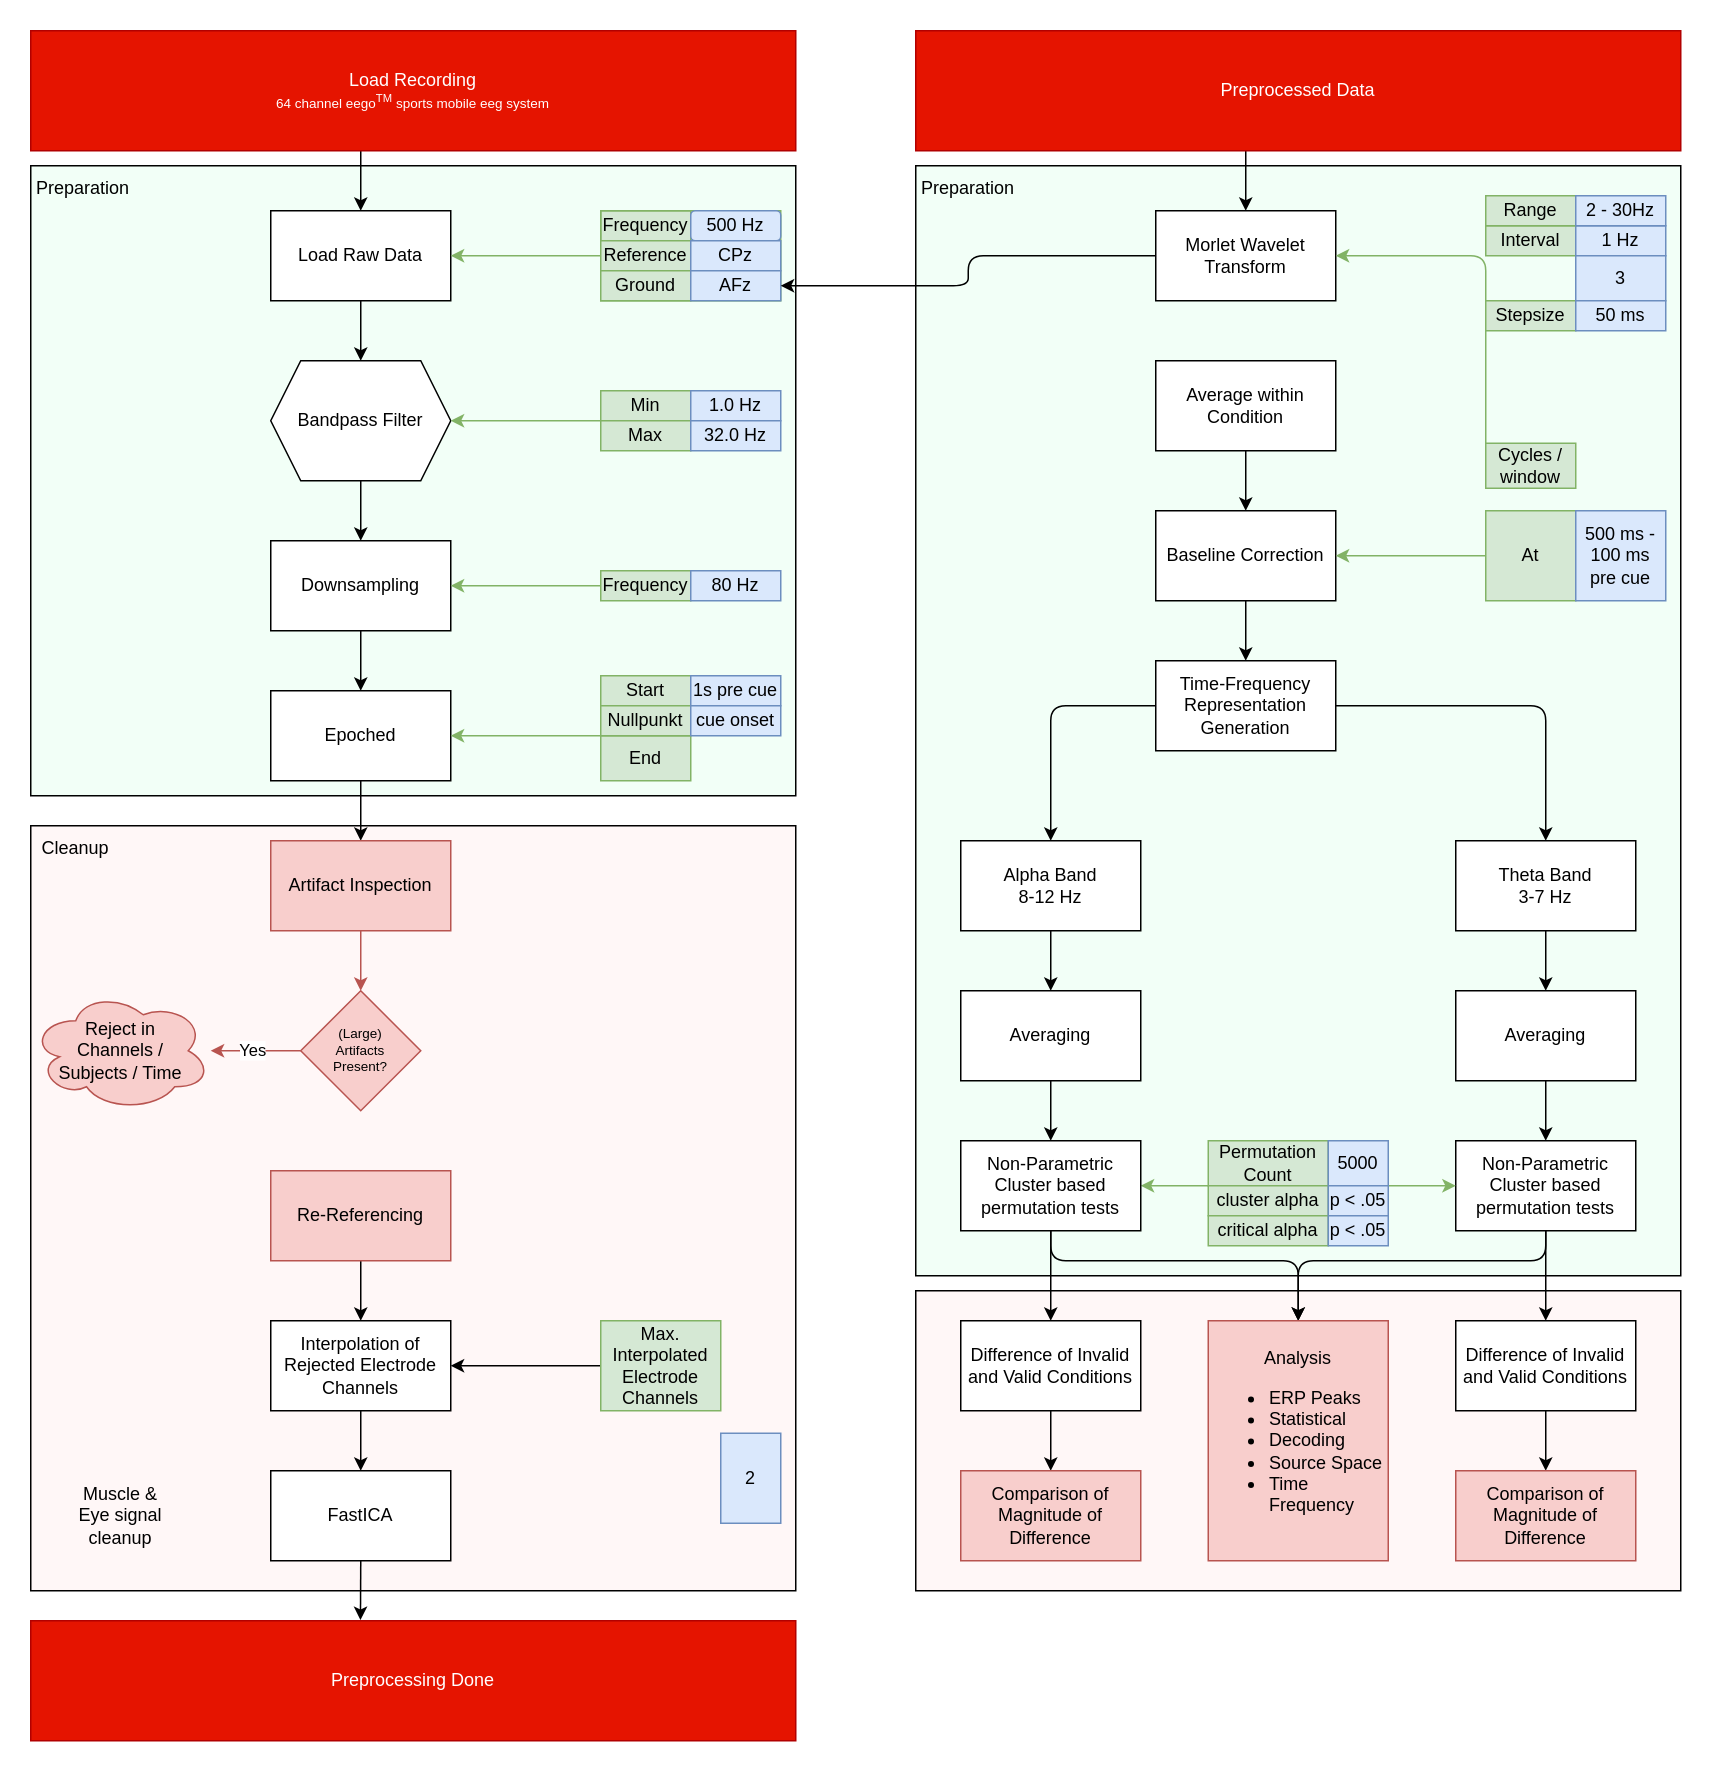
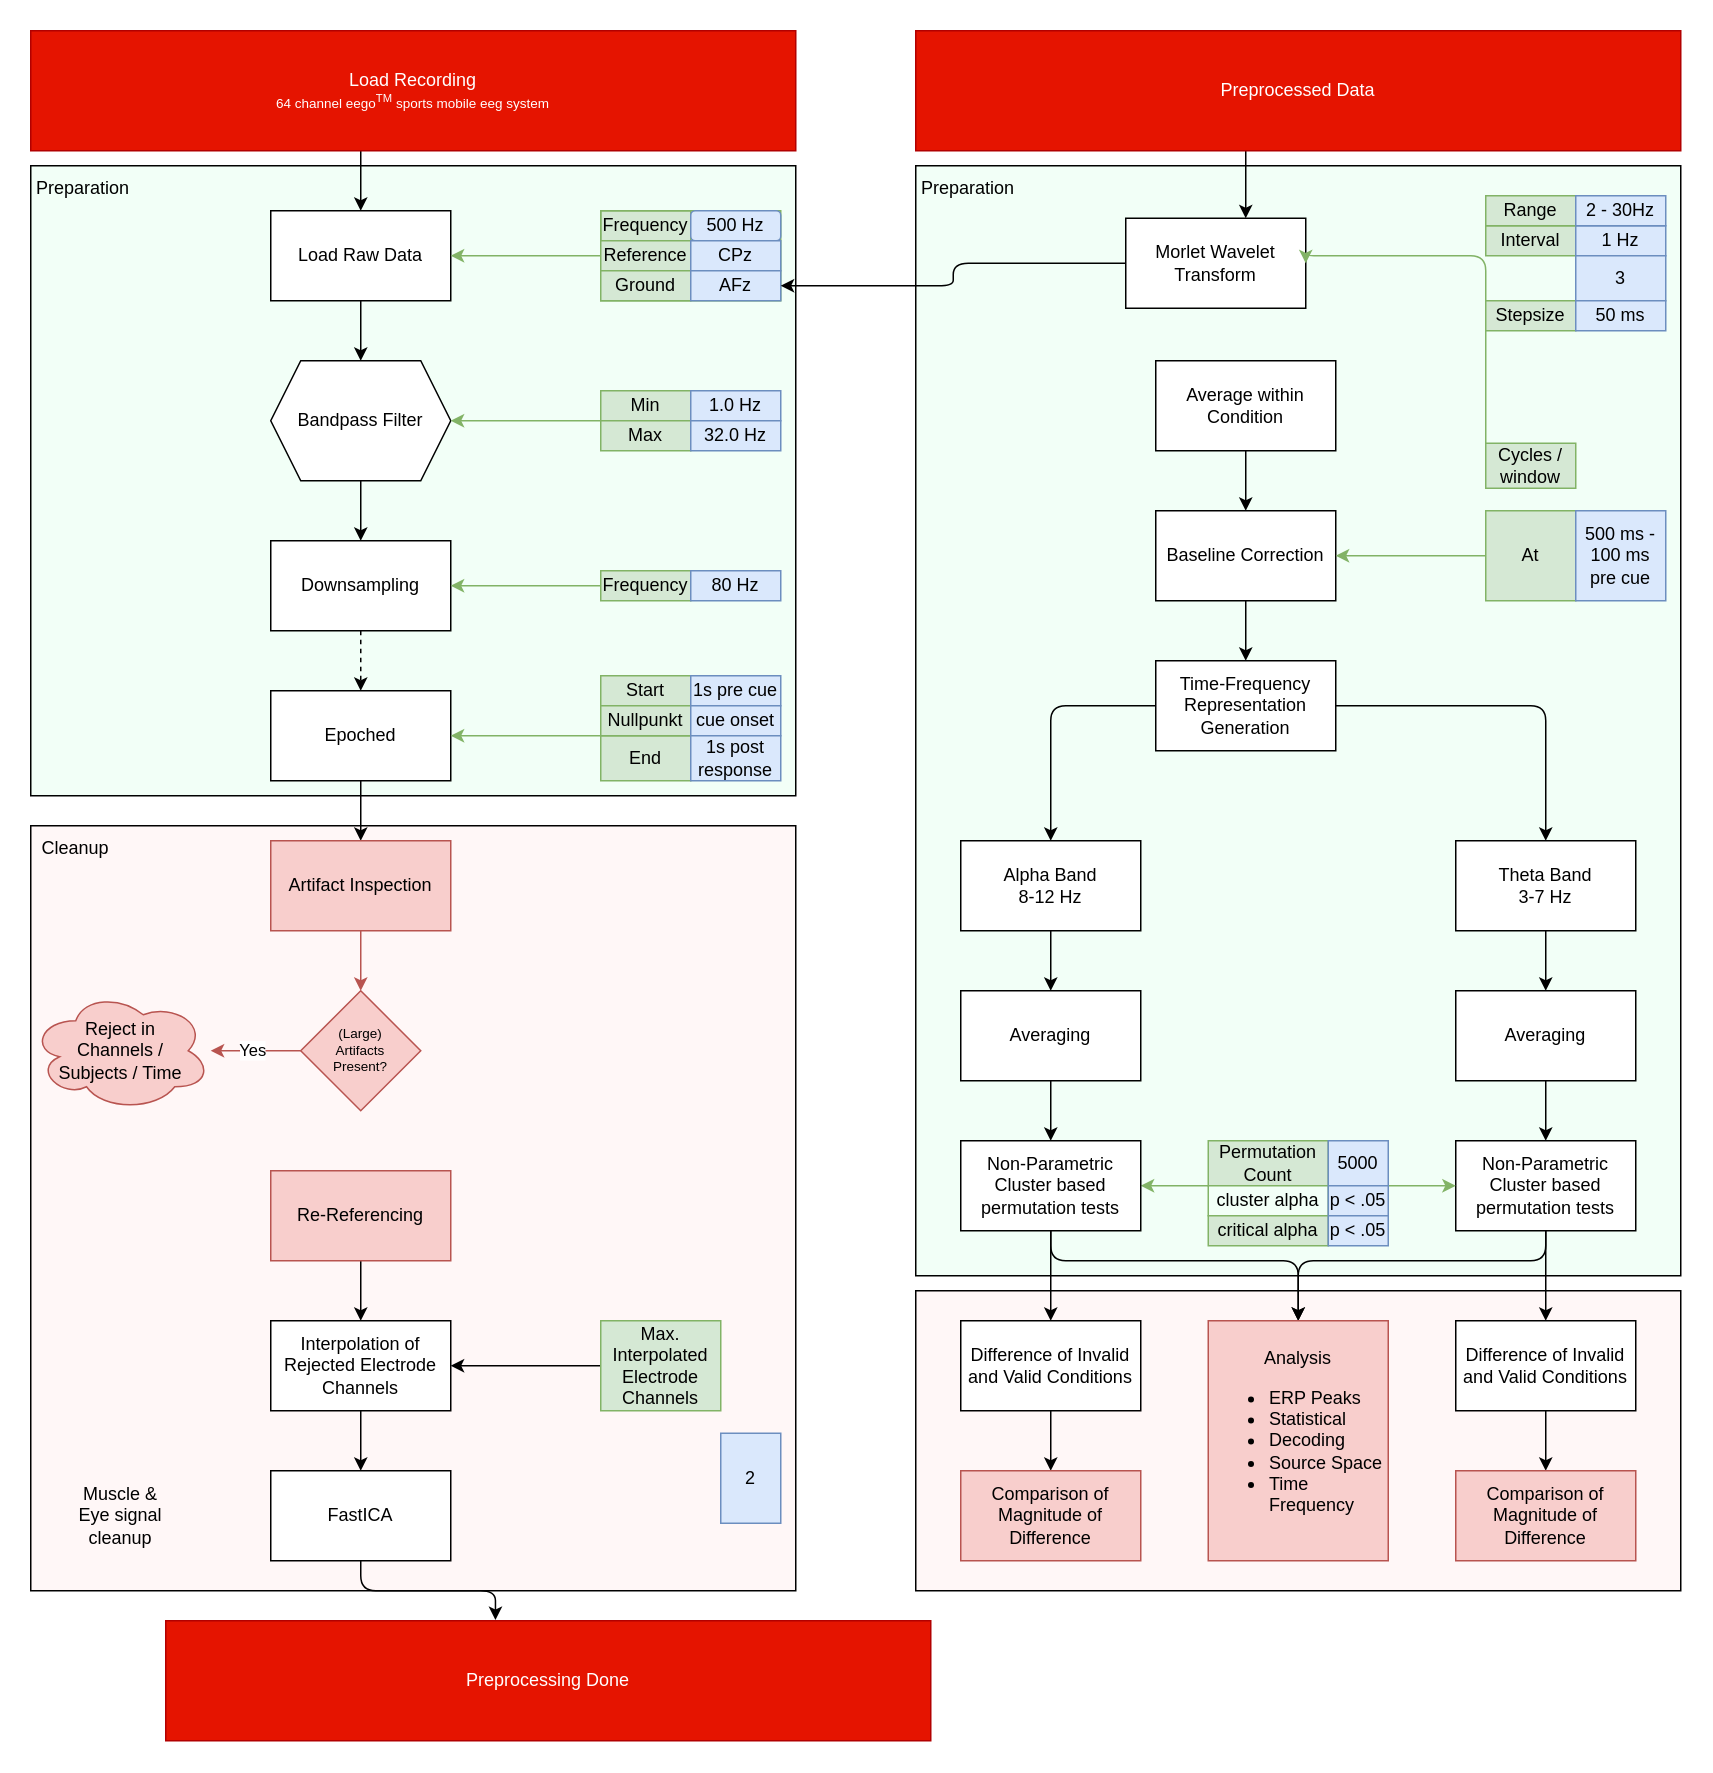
- <mxCell id="58" value="Morlet Wavelet Transform" style="whiteSpace=wrap;html=1;rounded=0;" parent="1" vertex="1"><mxGeometry x="770" y="140" width="120" height="60" as="geometry" /></mxCell>
+ <mxCell id="58" value="Morlet Wavelet Transform" style="whiteSpace=wrap;html=1;rounded=0;" parent="1" vertex="1"><mxGeometry x="750" y="145" width="120" height="60" as="geometry" /></mxCell>
- <mxCell id="18" style="edgeStyle=orthogonalEdgeStyle;rounded=0;orthogonalLoop=1;jettySize=auto;html=1;entryX=0.5;entryY=0;entryDx=0;entryDy=0;" edge="1" parent="1" source="19" target="28"><mxGeometry relative="1" as="geometry" /></mxCell>
+ <mxCell id="18" style="edgeStyle=orthogonalEdgeStyle;rounded=0;orthogonalLoop=1;jettySize=auto;html=1;entryX=0.5;entryY=0;entryDx=0;entryDy=0;dashed=1;" edge="1" parent="1" source="19" target="28"><mxGeometry relative="1" as="geometry" /></mxCell>
+ <mxCell id="35" value="1s post response" style="rounded=0;whiteSpace=wrap;html=1;fillColor=#dae8fc;strokeColor=#6c8ebf;" parent="1" vertex="1"><mxGeometry x="460" y="490" width="60" height="30" as="geometry" /></mxCell>
- <mxCell id="97" value="cluster alpha" style="rounded=0;whiteSpace=wrap;html=1;fillColor=#d5e8d4;strokeColor=#82b366;" parent="1" vertex="1"><mxGeometry x="805" y="790" width="80" height="20" as="geometry" /></mxCell>
+ <mxCell id="97" value="cluster alpha" style="rounded=0;whiteSpace=wrap;html=1;fillColor=#f2fff7;strokeColor=#82b366;" parent="1" vertex="1"><mxGeometry x="805" y="790" width="80" height="20" as="geometry" /></mxCell>
- <mxCell id="51" value="Preprocessing Done" style="rounded=0;whiteSpace=wrap;html=1;fillColor=#e51400;fontColor=#ffffff;strokeColor=#B20000;" parent="1" vertex="1"><mxGeometry x="20" y="1080" width="510" height="80" as="geometry" /></mxCell>
+ <mxCell id="51" value="Preprocessing Done" style="rounded=0;whiteSpace=wrap;html=1;fillColor=#e51400;fontColor=#ffffff;strokeColor=#B20000;" parent="1" vertex="1"><mxGeometry x="110" y="1080" width="510" height="80" as="geometry" /></mxCell>
